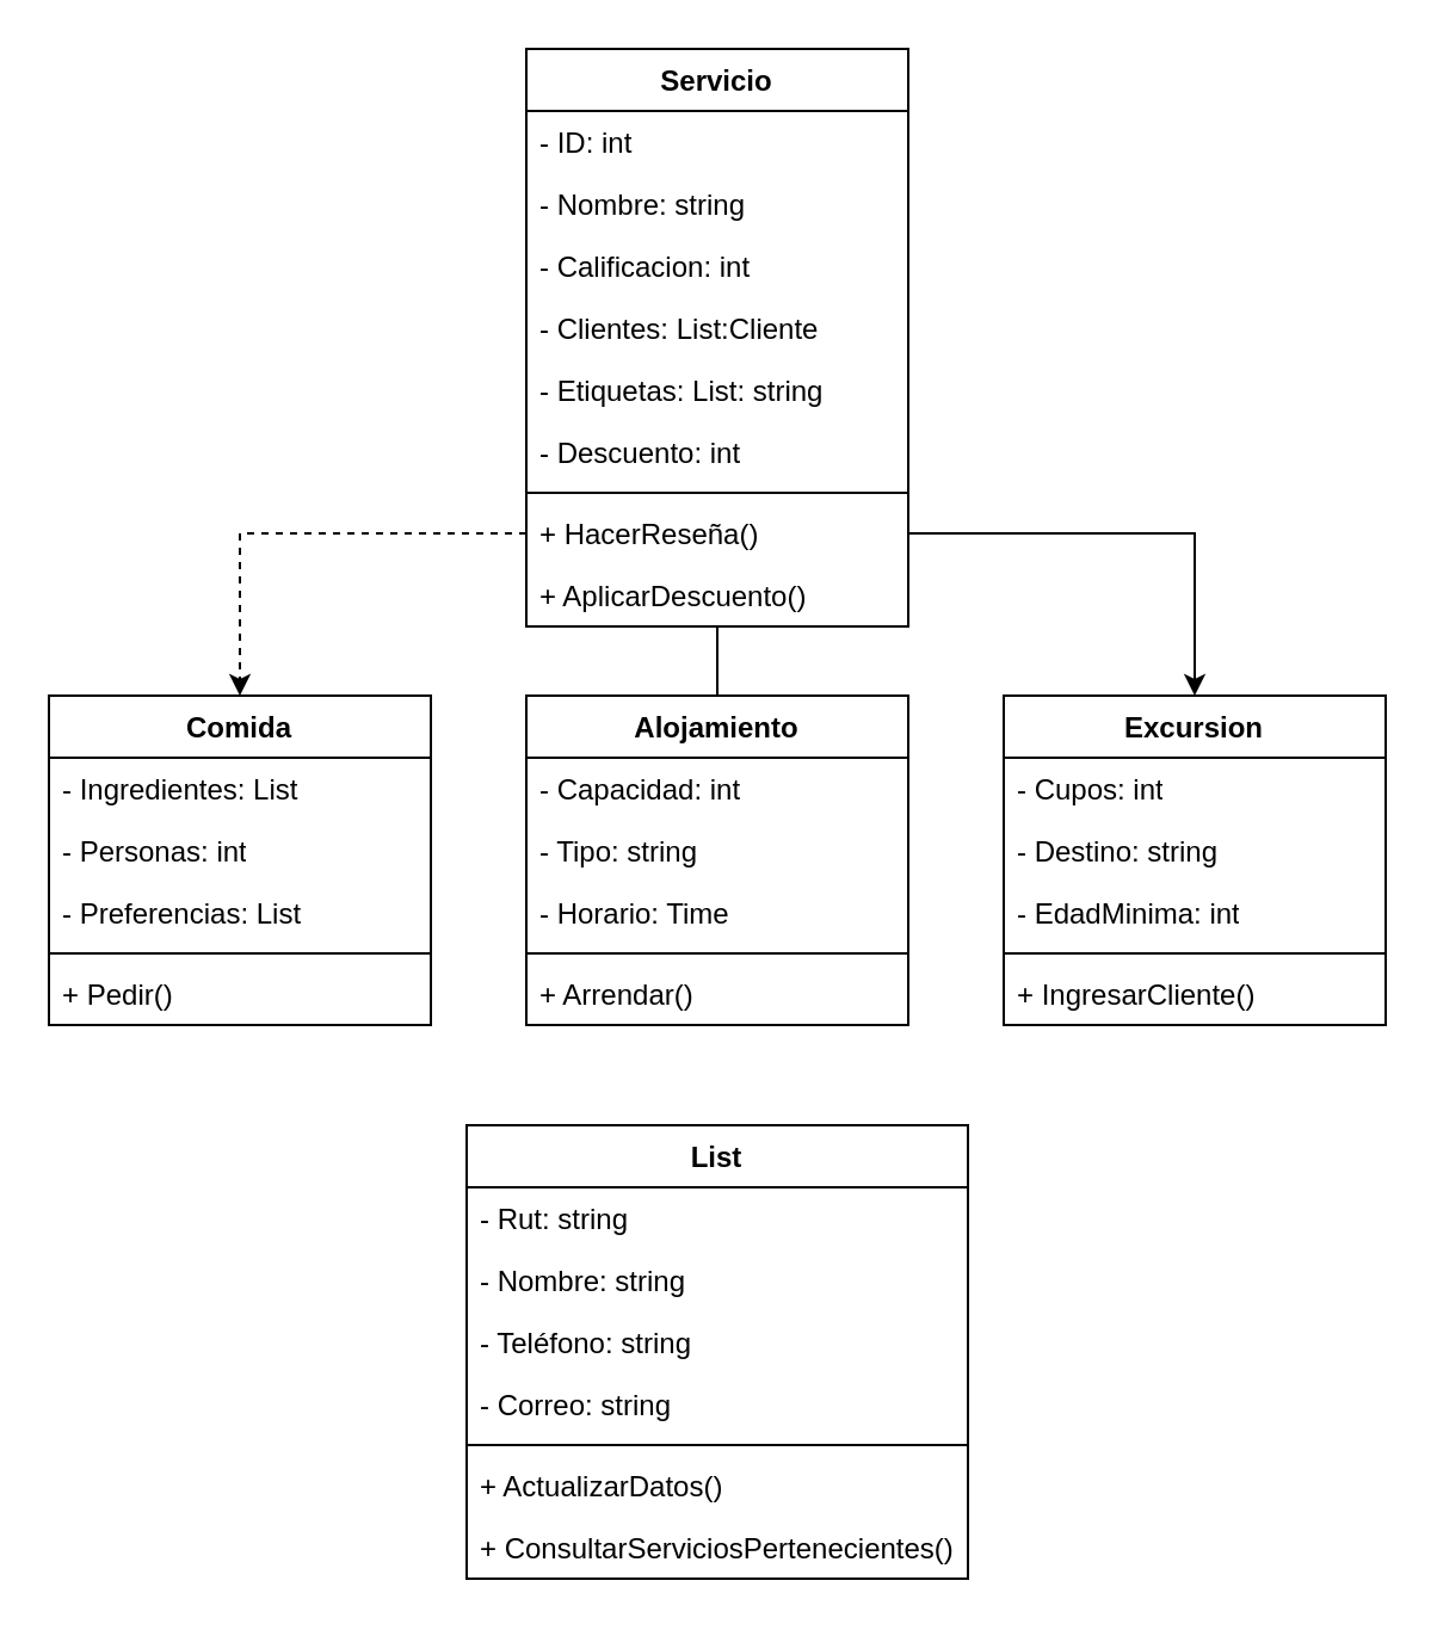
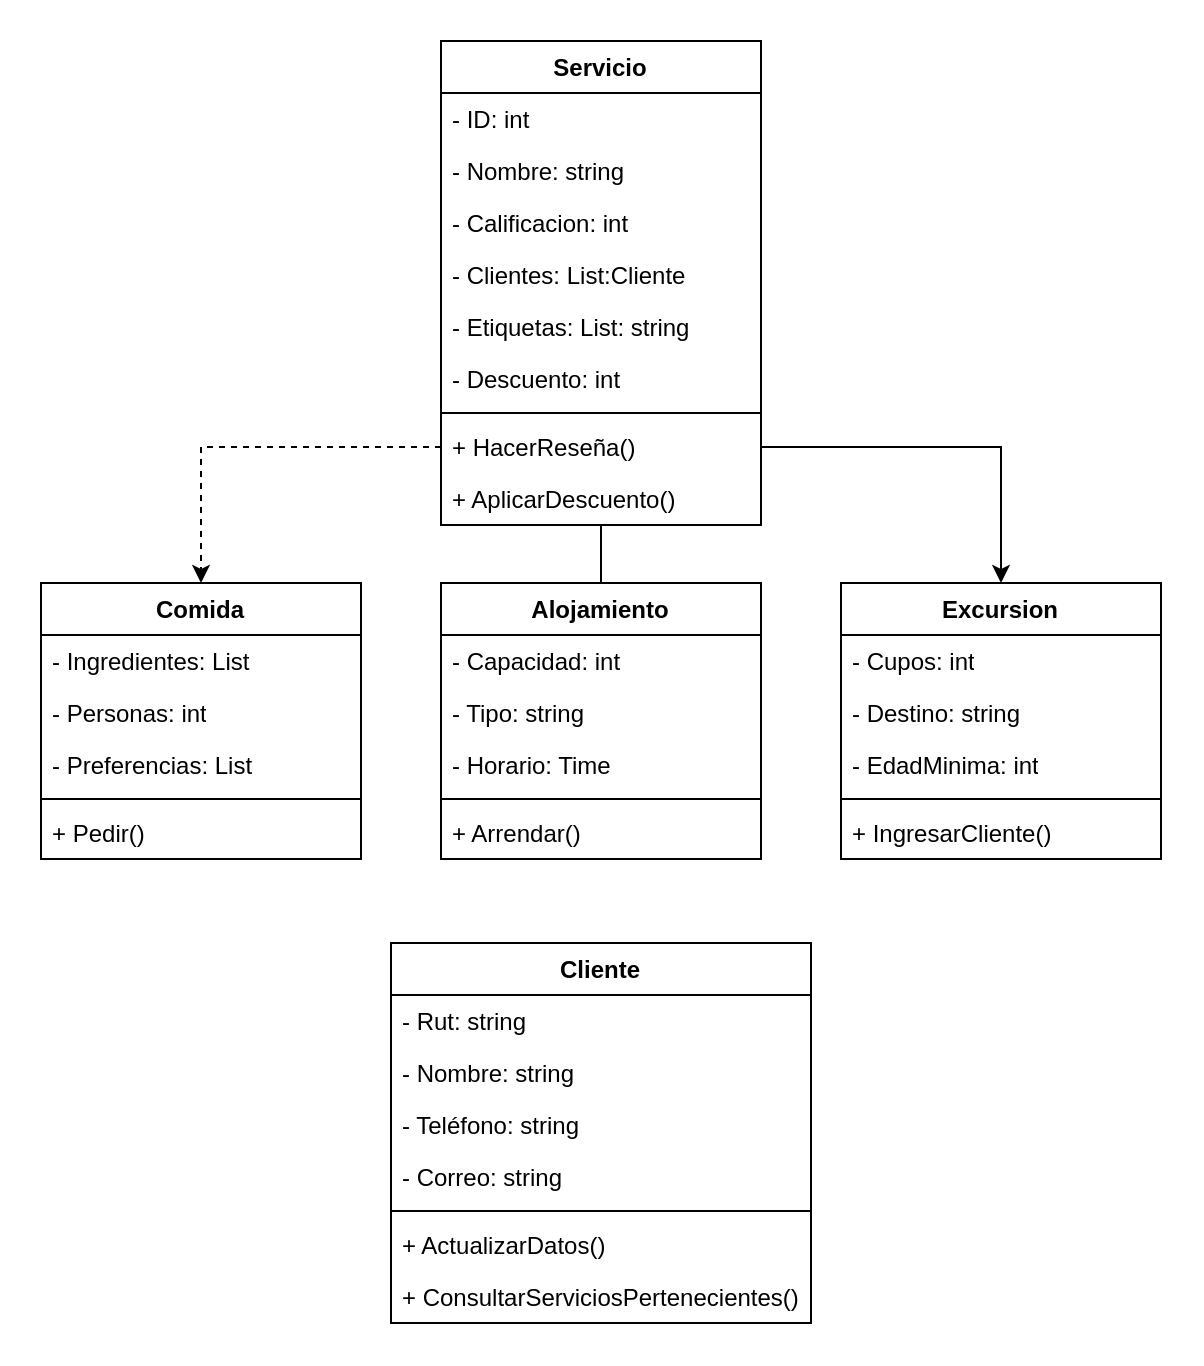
- <mxCell id="20" value="List" style="swimlane;fontStyle=1;align=center;verticalAlign=top;childLayout=stackLayout;horizontal=1;startSize=26;horizontalStack=0;resizeParent=1;resizeParentMax=0;resizeLast=0;collapsible=1;marginBottom=0;whiteSpace=wrap;html=1;" parent="1" vertex="1"><mxGeometry x="195" y="471" width="210" height="190" as="geometry" /></mxCell>
+ <mxCell id="20" value="Cliente" style="swimlane;fontStyle=1;align=center;verticalAlign=top;childLayout=stackLayout;horizontal=1;startSize=26;horizontalStack=0;resizeParent=1;resizeParentMax=0;resizeLast=0;collapsible=1;marginBottom=0;whiteSpace=wrap;html=1;" parent="1" vertex="1"><mxGeometry x="195" y="471" width="210" height="190" as="geometry" /></mxCell>
